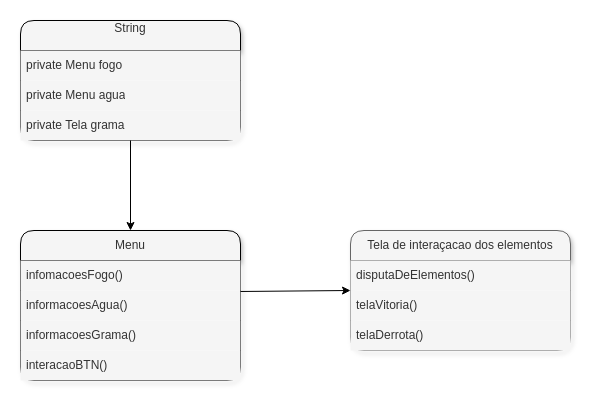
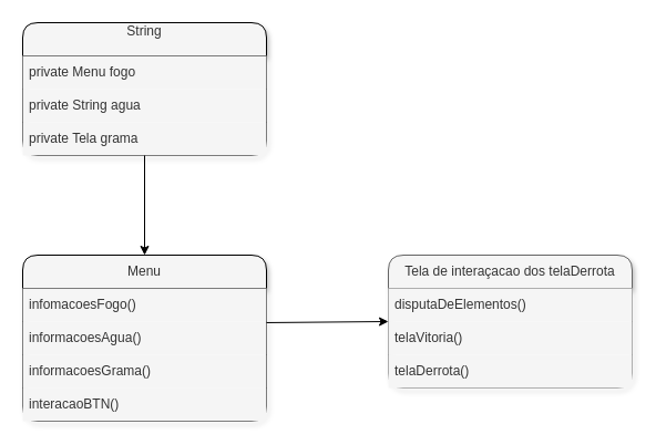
- <mxCell id="4" value="private Menu agua" style="text;strokeColor=none;fillColor=#f5f5f5;align=left;verticalAlign=middle;spacingLeft=4;spacingRight=4;overflow=hidden;points=[[0,0.5],[1,0.5]];portConstraint=eastwest;rotatable=0;whiteSpace=wrap;html=1;fontColor=#333333;" vertex="1" parent="2"><mxGeometry y="60" width="220" height="30" as="geometry" /></mxCell>
+ <mxCell id="4" value="private String agua" style="text;strokeColor=none;fillColor=#f5f5f5;align=left;verticalAlign=middle;spacingLeft=4;spacingRight=4;overflow=hidden;points=[[0,0.5],[1,0.5]];portConstraint=eastwest;rotatable=0;whiteSpace=wrap;html=1;fontColor=#333333;" vertex="1" parent="2"><mxGeometry y="60" width="220" height="30" as="geometry" /></mxCell>
- <mxCell id="13" value="Tela de interaçacao dos elementos" style="swimlane;fontStyle=0;childLayout=stackLayout;horizontal=1;startSize=30;horizontalStack=0;resizeParent=1;resizeParentMax=0;resizeLast=0;collapsible=1;marginBottom=0;whiteSpace=wrap;html=1;shadow=1;rounded=1;fillColor=#f5f5f5;fontColor=#333333;strokeColor=#666666;" vertex="1" parent="1"><mxGeometry x="350" y="230" width="220" height="120" as="geometry" /></mxCell>
+ <mxCell id="13" value="Tela de interaçacao dos telaDerrota" style="swimlane;fontStyle=0;childLayout=stackLayout;horizontal=1;startSize=30;horizontalStack=0;resizeParent=1;resizeParentMax=0;resizeLast=0;collapsible=1;marginBottom=0;whiteSpace=wrap;html=1;shadow=1;rounded=1;fillColor=#f5f5f5;fontColor=#333333;strokeColor=#666666;" vertex="1" parent="1"><mxGeometry x="350" y="230" width="220" height="120" as="geometry" /></mxCell>
